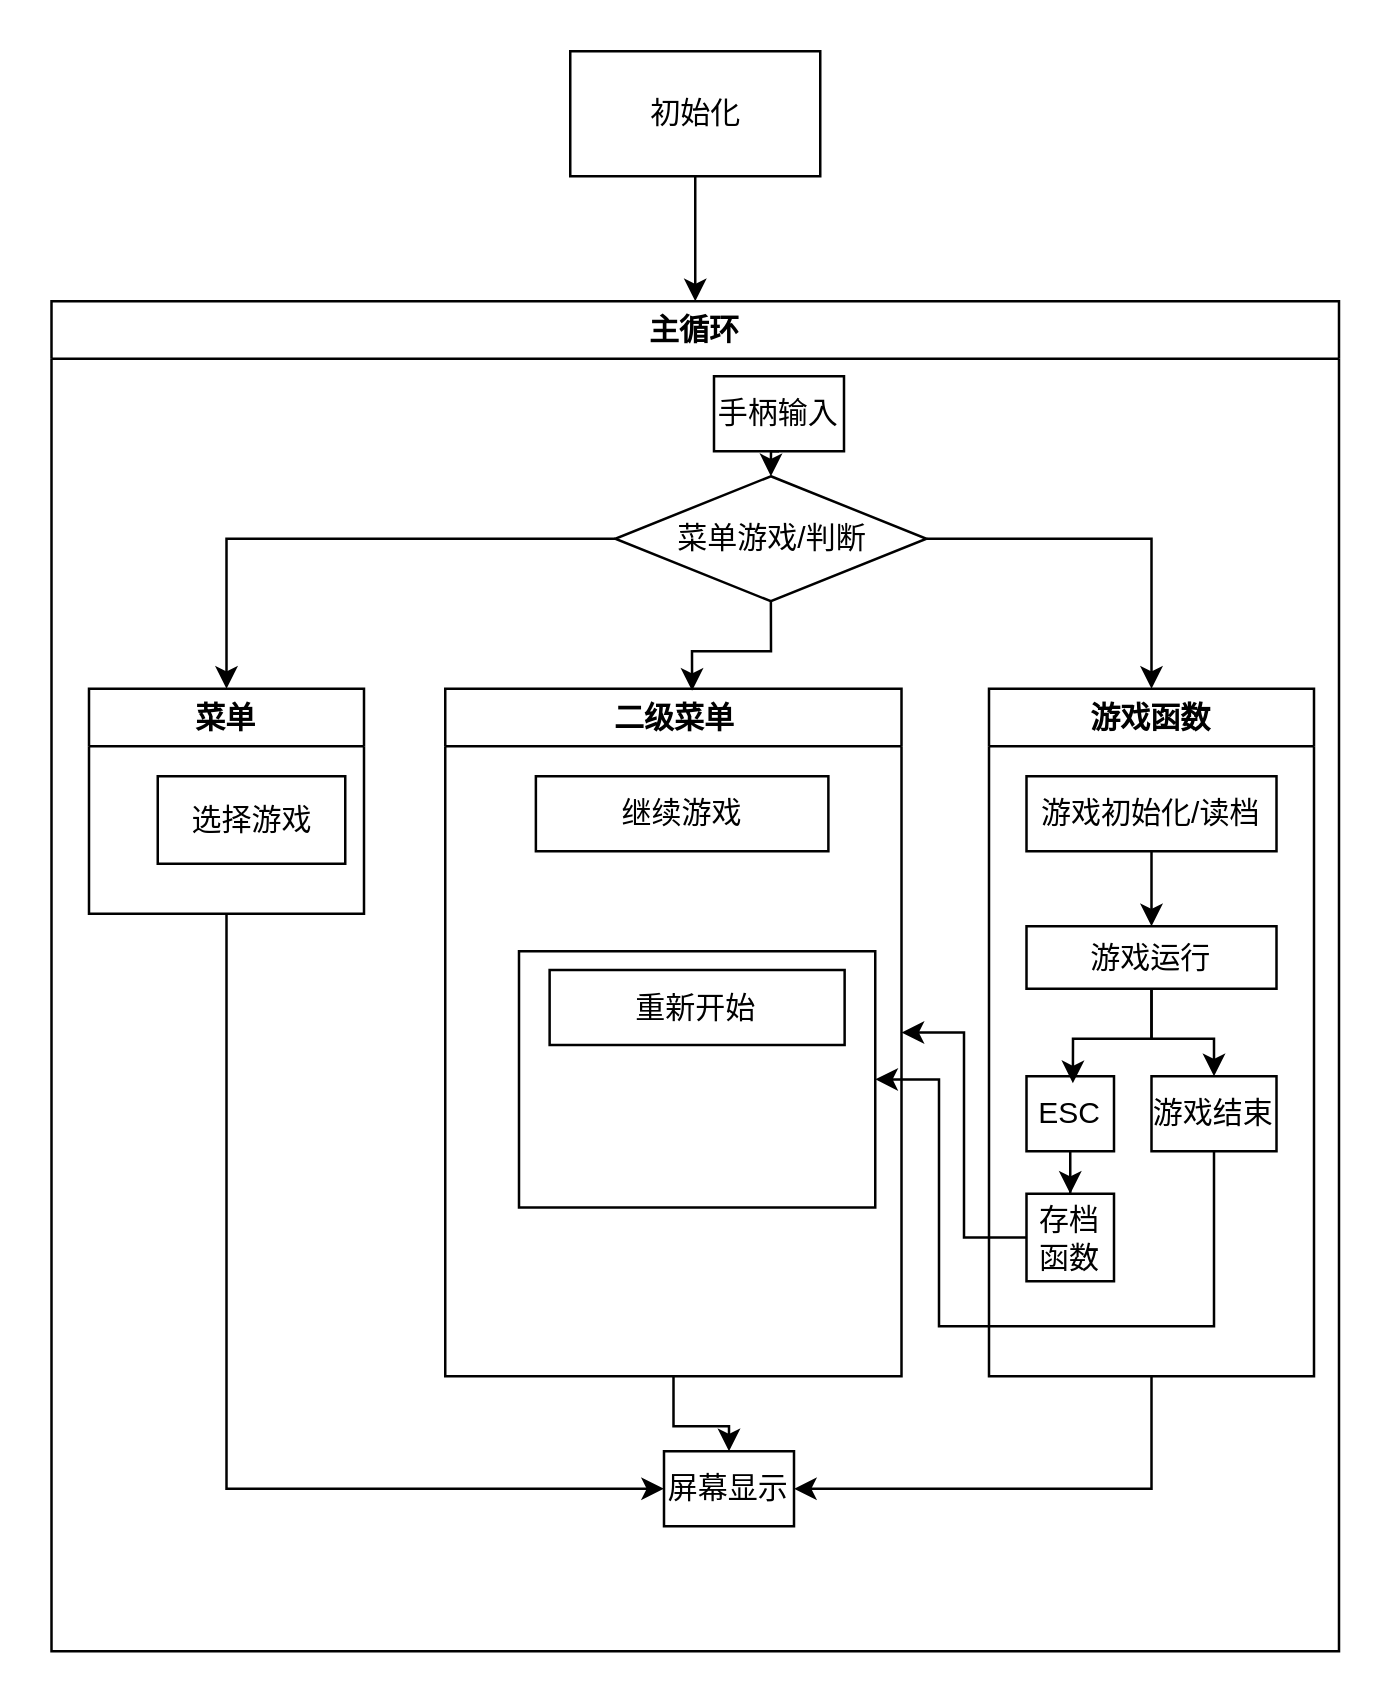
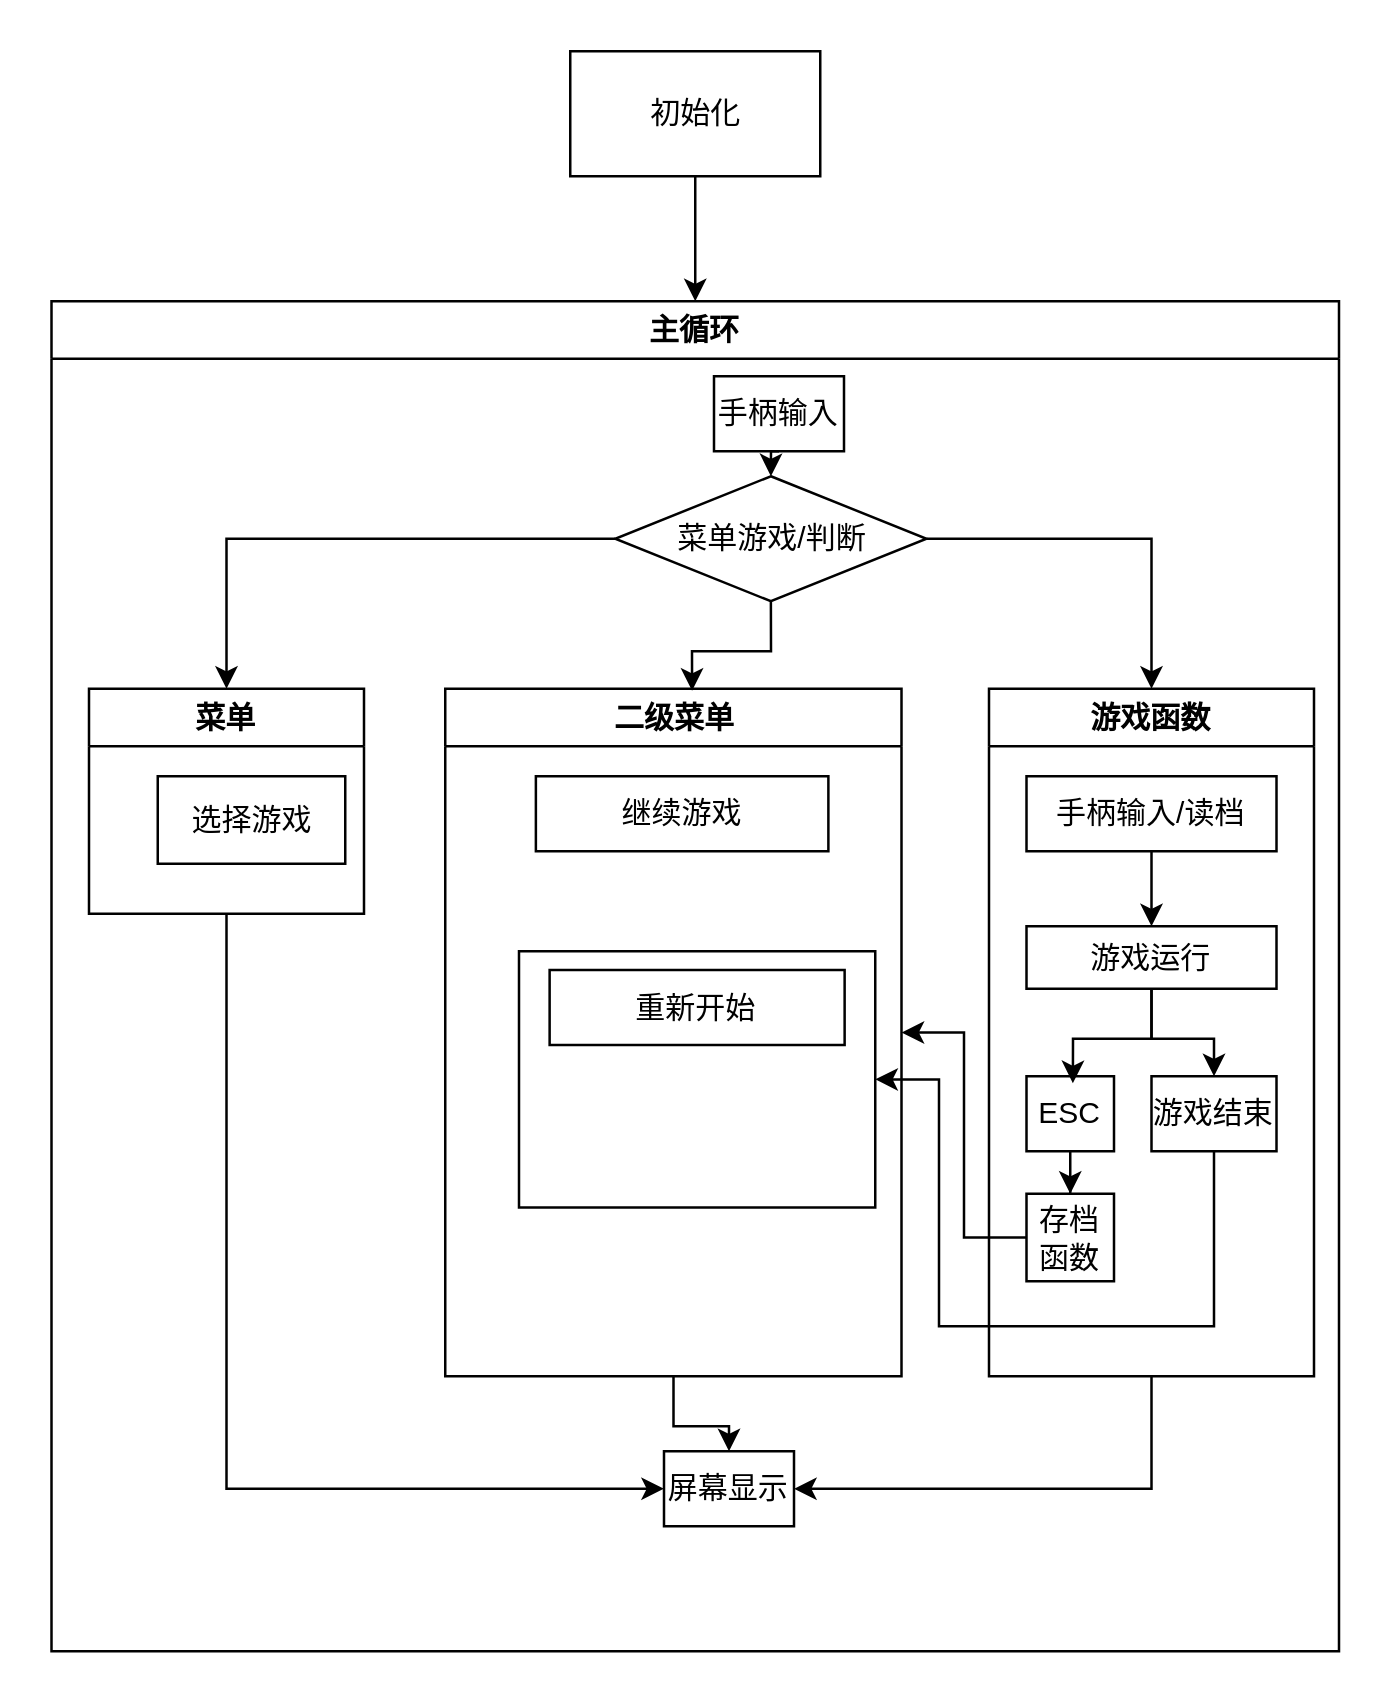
- <mxCell id="13" value="游戏初始化/读档" style="rounded=0;whiteSpace=wrap;html=1;" vertex="1" parent="11"><mxGeometry x="15" y="35" width="100" height="30" as="geometry" /></mxCell>
+ <mxCell id="13" value="手柄输入/读档" style="rounded=0;whiteSpace=wrap;html=1;" vertex="1" parent="11"><mxGeometry x="15" y="35" width="100" height="30" as="geometry" /></mxCell>
